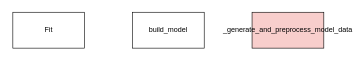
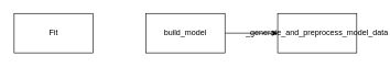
+ <mxCell id="3" value="" style="edgeStyle=none;html=1;" edge="1" parent="1" source="4" target="5"><mxGeometry relative="1" as="geometry" /></mxCell>
- <mxCell id="5" value="_generate_and_preprocess_model_data" style="rounded=0;whiteSpace=wrap;html=1;fillColor=#f8cecc;" vertex="1" parent="1"><mxGeometry x="420" y="20" width="120" height="60" as="geometry" /></mxCell>
+ <mxCell id="5" value="_generate_and_preprocess_model_data" style="rounded=0;whiteSpace=wrap;html=1;" vertex="1" parent="1"><mxGeometry x="420" y="20" width="120" height="60" as="geometry" /></mxCell>
